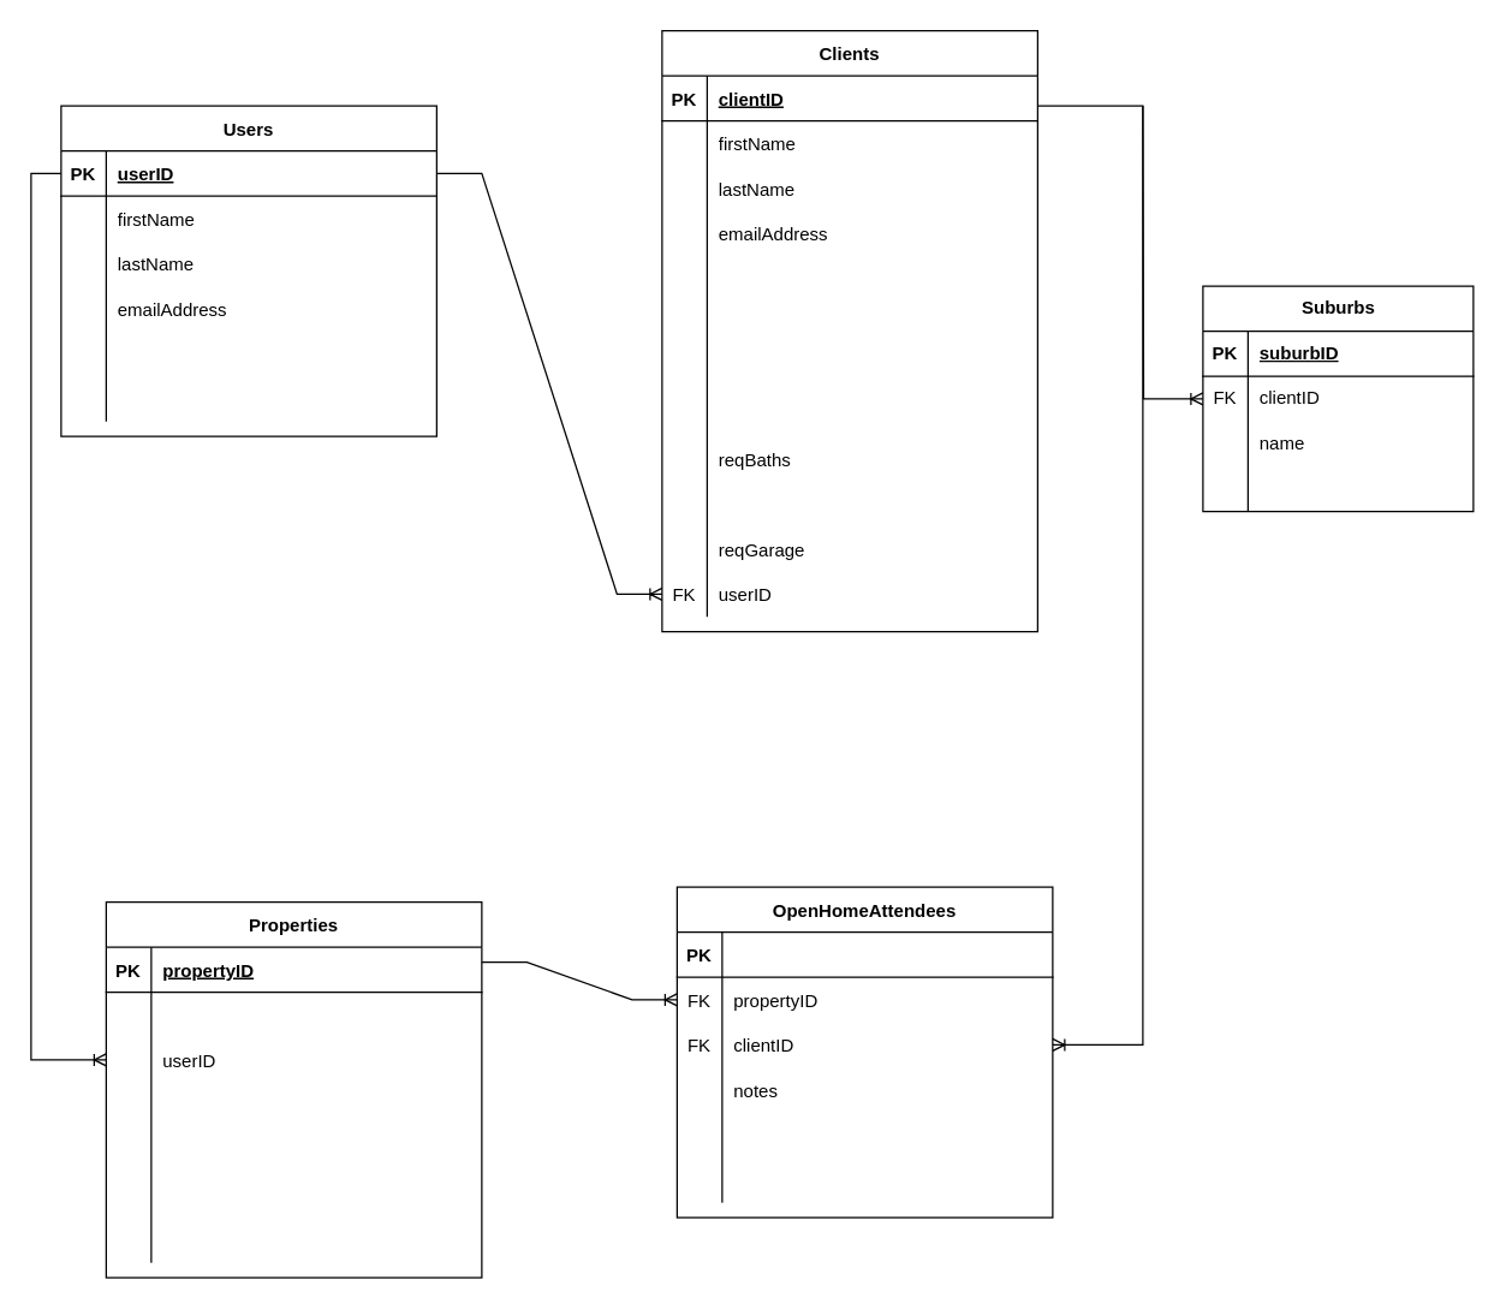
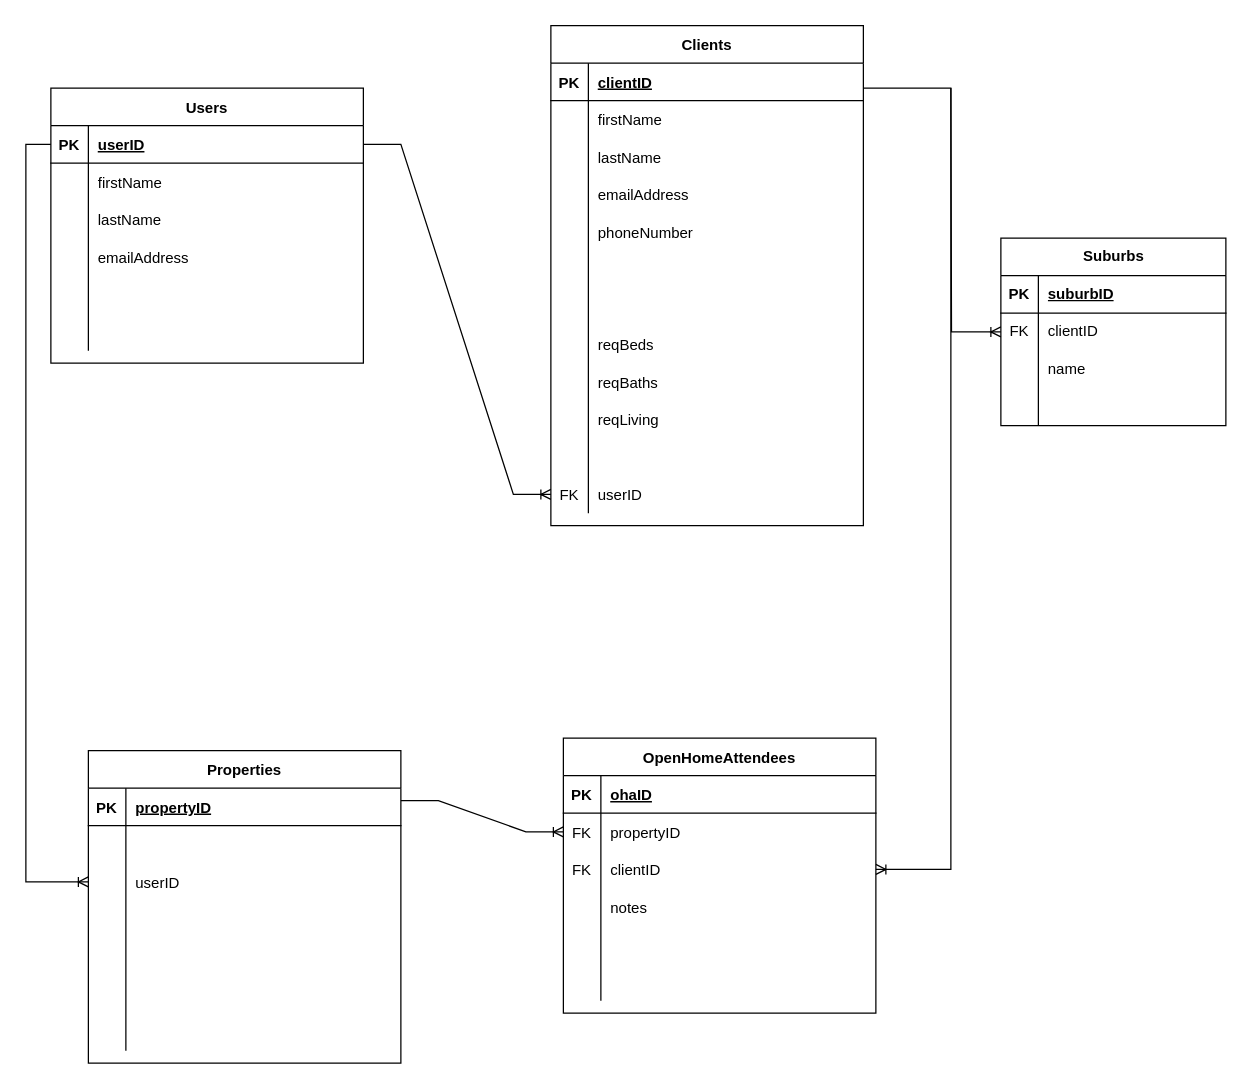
+ <mxCell id="35" value="phoneNumber" style="shape=partialRectangle;overflow=hidden;connectable=0;fillColor=none;top=0;left=0;bottom=0;right=0;align=left;spacingLeft=6;" parent="33" vertex="1"><mxGeometry x="30" width="220" height="30" as="geometry"><mxRectangle width="220" height="30" as="alternateBounds" /></mxGeometry></mxCell>
+ <mxCell id="42" value="reqBeds" style="shape=partialRectangle;overflow=hidden;connectable=0;fillColor=none;top=0;left=0;bottom=0;right=0;align=left;spacingLeft=6;" parent="40" vertex="1"><mxGeometry x="30" width="220" height="30" as="geometry"><mxRectangle width="220" height="30" as="alternateBounds" /></mxGeometry></mxCell>
+ <mxCell id="48" value="reqLiving" style="shape=partialRectangle;overflow=hidden;connectable=0;fillColor=none;top=0;left=0;bottom=0;right=0;align=left;spacingLeft=6;" parent="46" vertex="1"><mxGeometry x="30" width="220" height="30" as="geometry"><mxRectangle width="220" height="30" as="alternateBounds" /></mxGeometry></mxCell>
- <mxCell id="51" value="reqGarage" style="shape=partialRectangle;overflow=hidden;connectable=0;fillColor=none;top=0;left=0;bottom=0;right=0;align=left;spacingLeft=6;" parent="49" vertex="1"><mxGeometry x="30" width="220" height="30" as="geometry"><mxRectangle width="220" height="30" as="alternateBounds" /></mxGeometry></mxCell>
+ <mxCell id="79" value="ohaID" style="shape=partialRectangle;overflow=hidden;connectable=0;fillColor=none;top=0;left=0;bottom=0;right=0;align=left;spacingLeft=6;fontStyle=5;" parent="77" vertex="1"><mxGeometry x="30" width="220" height="30" as="geometry"><mxRectangle width="220" height="30" as="alternateBounds" /></mxGeometry></mxCell>
